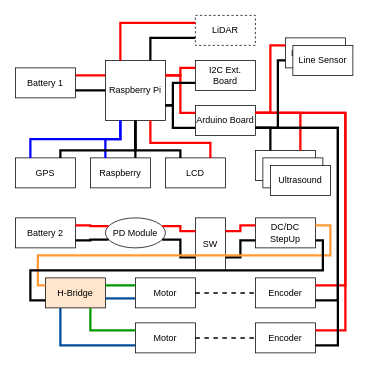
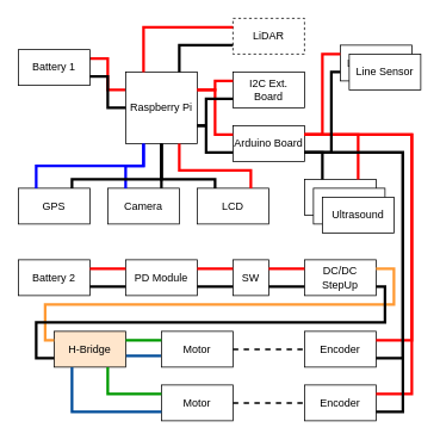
- <mxCell id="3" value="Battery 1" style="rounded=0;whiteSpace=wrap;html=1;" vertex="1" parent="1"><mxGeometry x="20" y="90" width="80" height="40" as="geometry" /></mxCell>
+ <mxCell id="3" value="Battery 1" style="rounded=0;whiteSpace=wrap;html=1;" vertex="1" parent="1"><mxGeometry x="20" y="55" width="80" height="40" as="geometry" /></mxCell>
- <mxCell id="33" value="Raspberry" style="rounded=0;whiteSpace=wrap;html=1;" vertex="1" parent="1"><mxGeometry x="120" y="210" width="80" height="40" as="geometry" /></mxCell>
+ <mxCell id="33" value="Camera" style="rounded=0;whiteSpace=wrap;html=1;" vertex="1" parent="1"><mxGeometry x="120" y="210" width="80" height="40" as="geometry" /></mxCell>
- <mxCell id="7" value="PD Module" style="ellipse;whiteSpace=wrap;html=1;" vertex="1" parent="1"><mxGeometry x="140" y="290" width="80" height="40" as="geometry" /></mxCell>
+ <mxCell id="7" value="PD Module" style="rounded=0;whiteSpace=wrap;html=1;" vertex="1" parent="1"><mxGeometry x="140" y="290" width="80" height="40" as="geometry" /></mxCell>
- <mxCell id="12" value="SW" style="rounded=0;whiteSpace=wrap;html=1;" vertex="1" parent="1"><mxGeometry x="260" y="290" width="40" height="70" as="geometry" /></mxCell>
+ <mxCell id="12" value="SW" style="rounded=0;whiteSpace=wrap;html=1;" vertex="1" parent="1"><mxGeometry x="260" y="290" width="40" height="40" as="geometry" /></mxCell>
